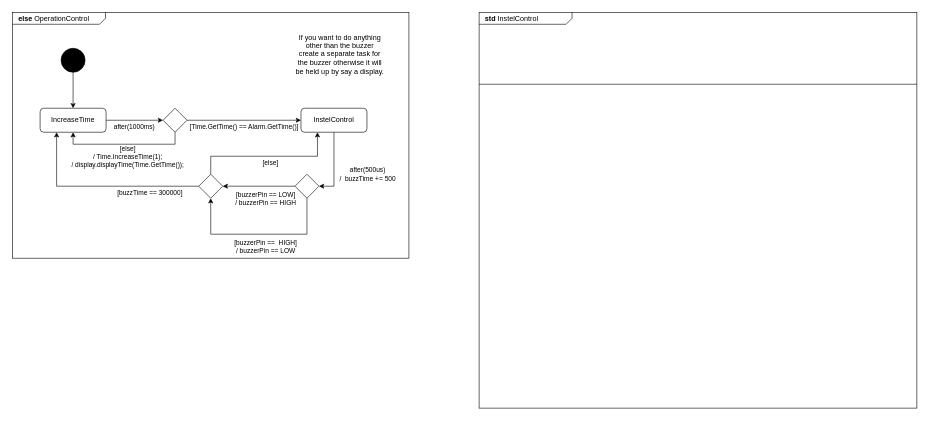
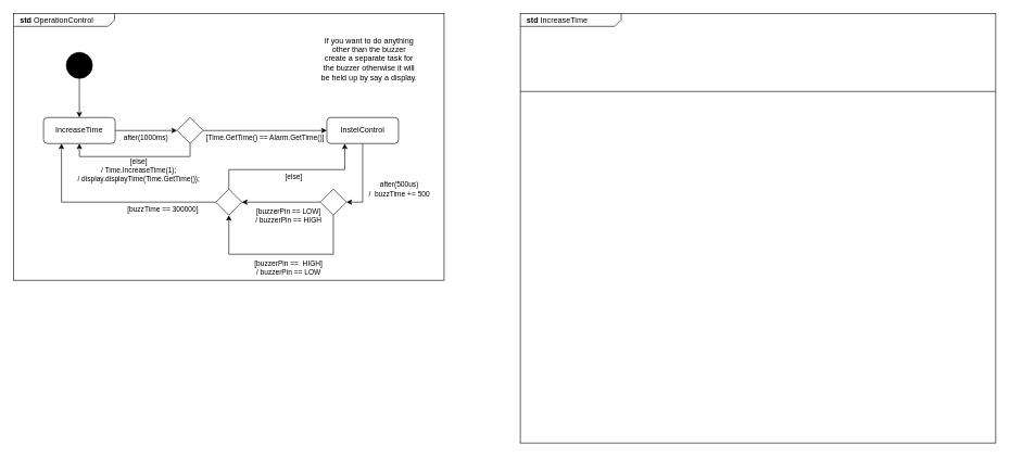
- <mxCell id="2" value="&lt;p style=&quot;margin:0px;margin-top:4px;margin-left:10px;text-align:left;&quot;&gt;&lt;b&gt;else&lt;/b&gt;&amp;nbsp;OperationControl&lt;/p&gt;" style="html=1;shape=mxgraph.sysml.package;html=1;overflow=fill;whiteSpace=wrap;labelX=155.2;" vertex="1" parent="1"><mxGeometry x="20" y="20" width="661" height="410" as="geometry" /></mxCell>
+ <mxCell id="2" value="&lt;p style=&quot;margin:0px;margin-top:4px;margin-left:10px;text-align:left;&quot;&gt;&lt;b&gt;std&lt;/b&gt;&amp;nbsp;OperationControl&lt;/p&gt;" style="html=1;shape=mxgraph.sysml.package;html=1;overflow=fill;whiteSpace=wrap;labelX=155.2;" vertex="1" parent="1"><mxGeometry x="20" y="20" width="661" height="410" as="geometry" /></mxCell>
- <mxCell id="3" value="&lt;p style=&quot;margin:0px;margin-top:4px;margin-left:10px;text-align:left;&quot;&gt;&lt;b&gt;std&lt;/b&gt;&amp;nbsp;InstelControl&lt;/p&gt;" style="html=1;shape=mxgraph.sysml.package;html=1;overflow=fill;whiteSpace=wrap;labelX=155.2;" vertex="1" parent="1"><mxGeometry x="798" y="20" width="730" height="660" as="geometry" /></mxCell>
+ <mxCell id="3" value="&lt;p style=&quot;margin:0px;margin-top:4px;margin-left:10px;text-align:left;&quot;&gt;&lt;b&gt;std&lt;/b&gt;&amp;nbsp;IncreaseTime&lt;/p&gt;" style="html=1;shape=mxgraph.sysml.package;html=1;overflow=fill;whiteSpace=wrap;labelX=155.2;" vertex="1" parent="1"><mxGeometry x="798" y="20" width="730" height="660" as="geometry" /></mxCell>
